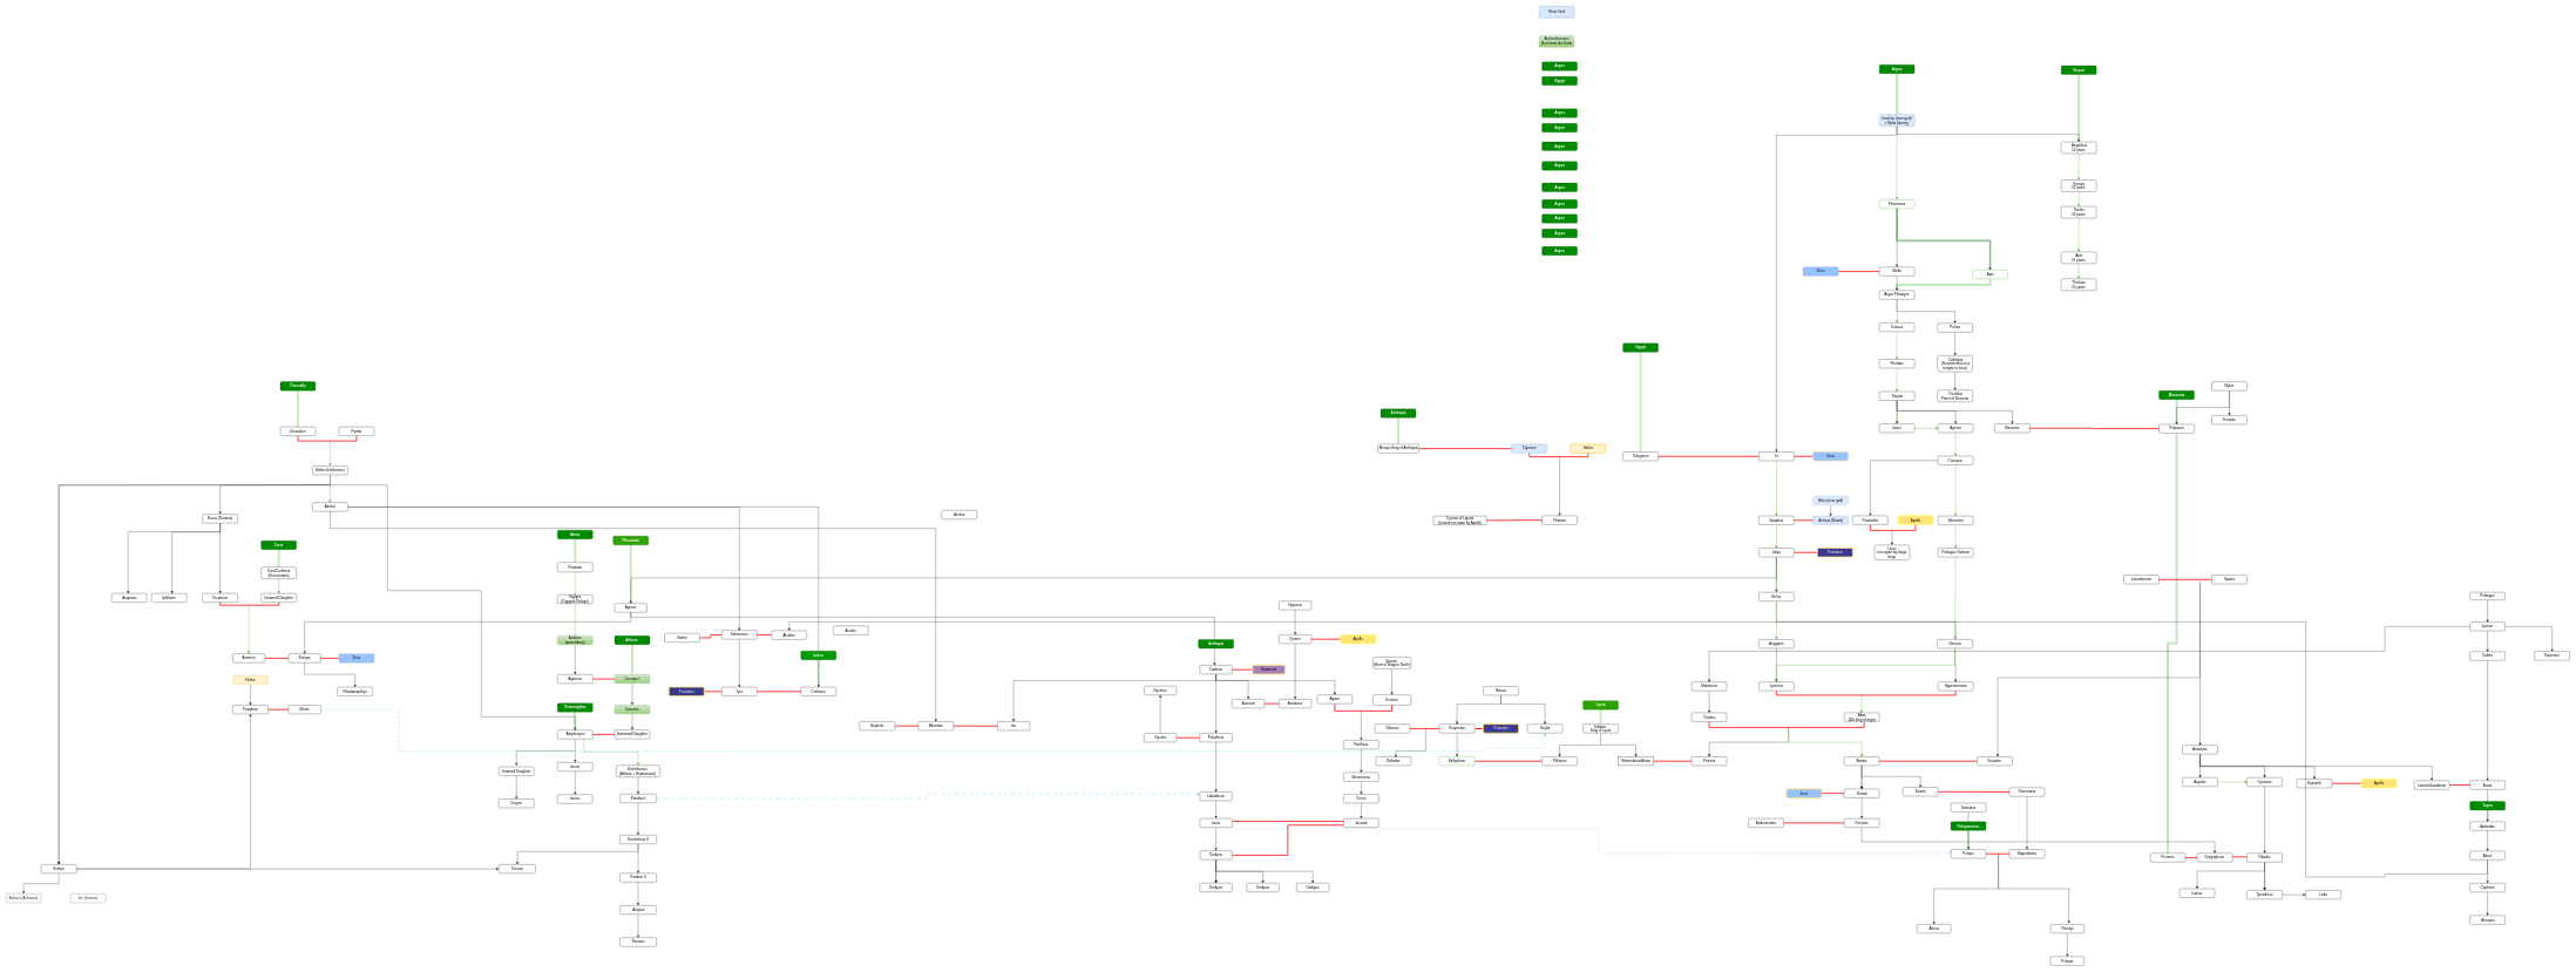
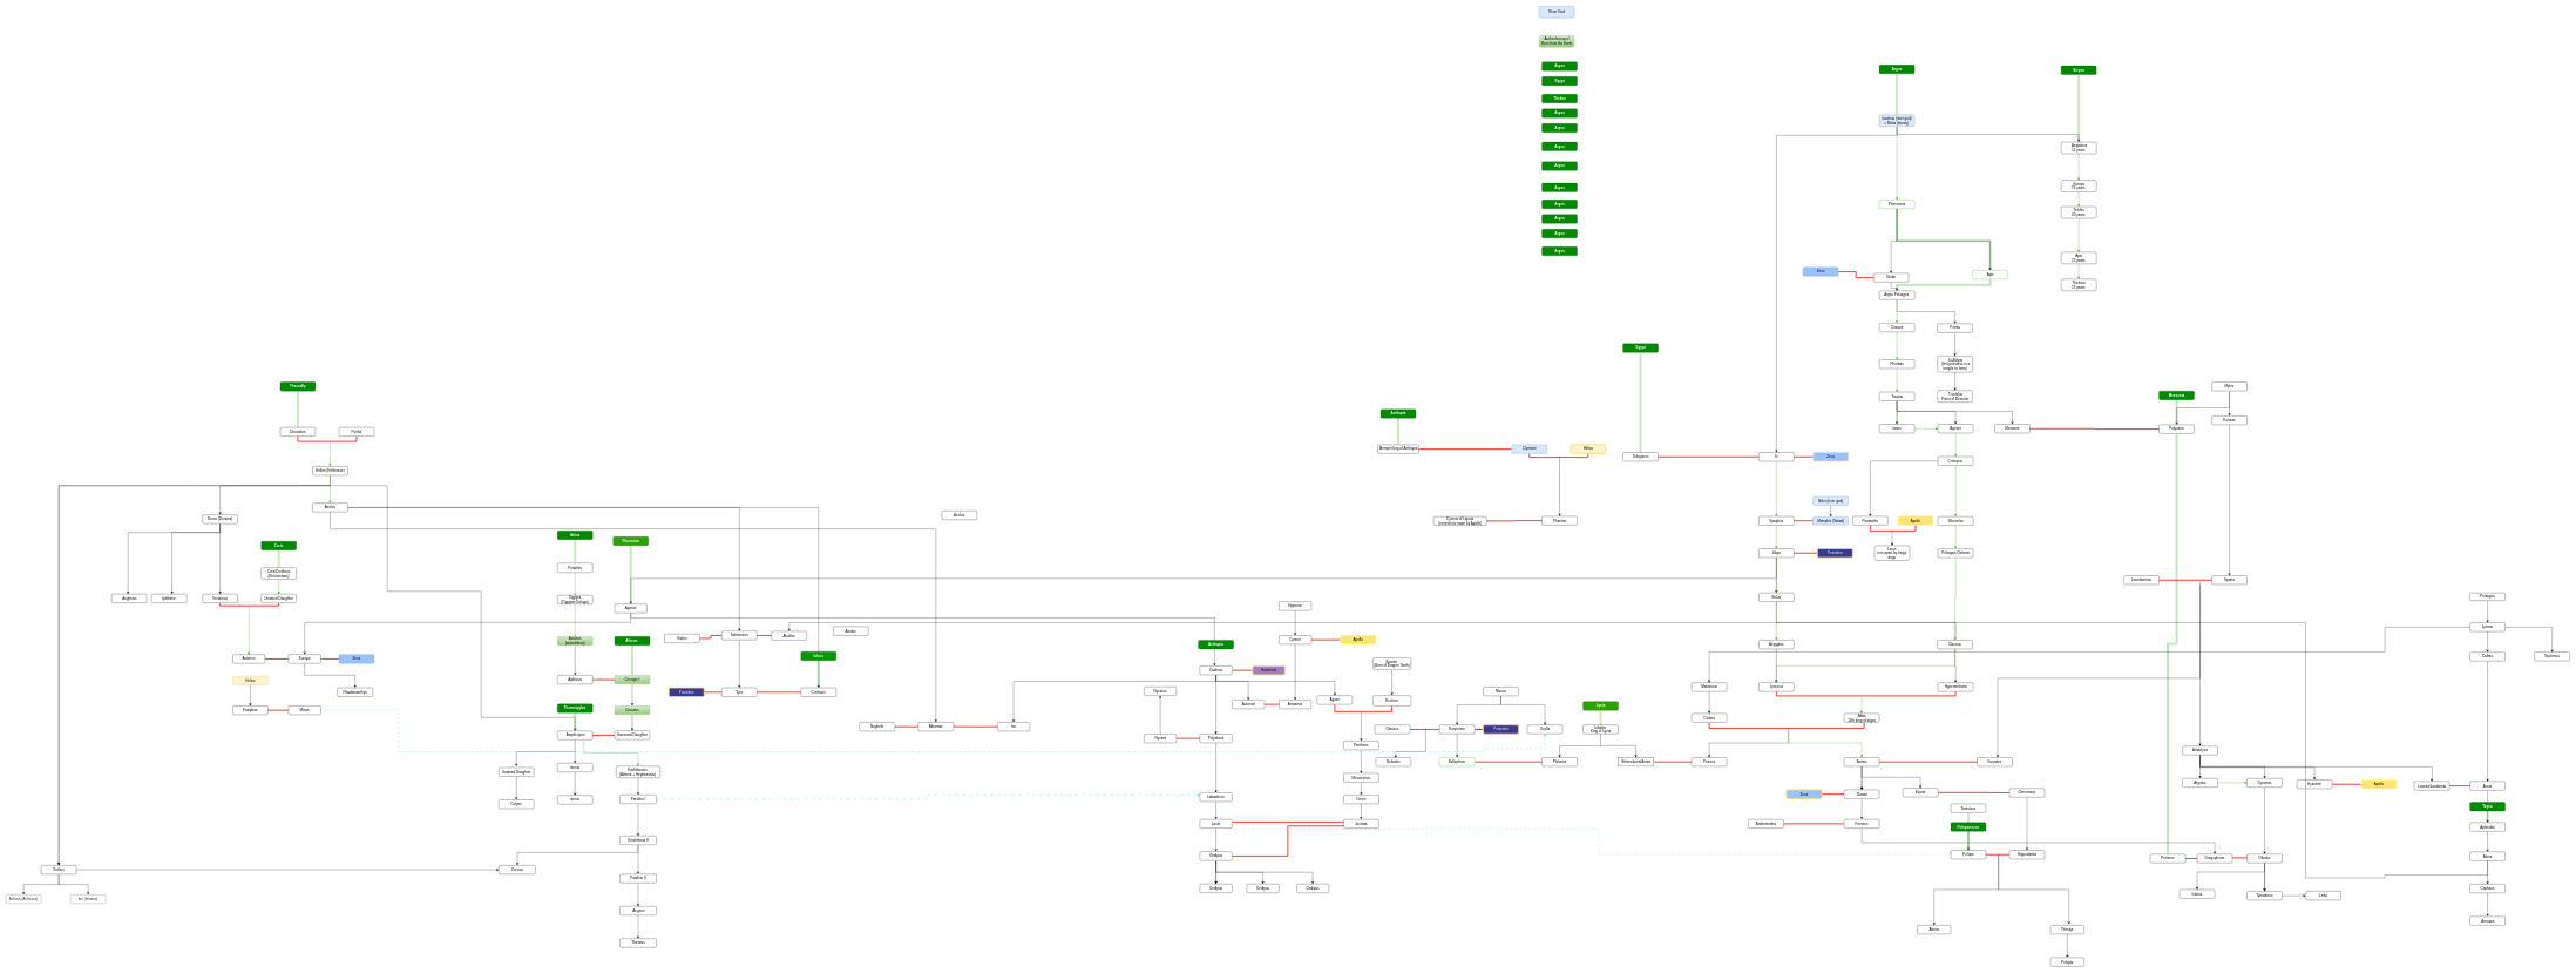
+ <mxCell id="137" value="&lt;b&gt;Thebes&lt;/b&gt;" style="rounded=1;whiteSpace=wrap;html=1;fillColor=#008a00;fontColor=#ffffff;strokeColor=#005700;" parent="1" vertex="1"><mxGeometry x="5256.5" y="320" width="120" height="30" as="geometry" /></mxCell>
- <mxCell id="14" value="Niobe" style="rounded=1;whiteSpace=wrap;html=1;" parent="1" vertex="1"><mxGeometry x="6406.5" y="910" width="120" height="30" as="geometry" /></mxCell>
+ <mxCell id="14" value="Niobe" style="rounded=1;whiteSpace=wrap;html=1;" parent="1" vertex="1"><mxGeometry x="6386.5" y="930" width="120" height="30" as="geometry" /></mxCell>
- <mxCell id="44" value="Nilus (river god)" style="rounded=1;whiteSpace=wrap;html=1;fillColor=#dae8fc;strokeColor=#6c8ebf;dashed=1;" parent="1" vertex="1"><mxGeometry x="6180.5" y="1690" width="120" height="30" as="geometry" /></mxCell>
+ <mxCell id="44" value="Nilus (river god)" style="rounded=1;whiteSpace=wrap;html=1;fillColor=#dae8fc;strokeColor=#6c8ebf;" parent="1" vertex="1"><mxGeometry x="6180.5" y="1690" width="120" height="30" as="geometry" /></mxCell>
- <mxCell id="46" value="Acheus (Naiad)" style="rounded=1;whiteSpace=wrap;html=1;fillColor=#dae8fc;strokeColor=#6c8ebf;" parent="1" vertex="1"><mxGeometry x="6180.5" y="1759.5" width="120" height="28" as="geometry" /></mxCell>
+ <mxCell id="46" value="Memphis (Naiad)" style="rounded=1;whiteSpace=wrap;html=1;fillColor=#dae8fc;strokeColor=#6c8ebf;" parent="1" vertex="1"><mxGeometry x="6180.5" y="1759.5" width="120" height="28" as="geometry" /></mxCell>
+ <mxCell id="311" value="" style="edgeStyle=orthogonalEdgeStyle;rounded=0;orthogonalLoop=1;jettySize=auto;html=1;strokeColor=#000000;strokeWidth=1;align=center;verticalAlign=middle;fontFamily=Helvetica;fontSize=11;fontColor=default;labelBackgroundColor=default;endArrow=classic;endFill=1;" parent="1" source="312" target="151" edge="1"><mxGeometry relative="1" as="geometry" /></mxCell>
- <mxCell id="194" value="" style="edgeStyle=orthogonalEdgeStyle;rounded=0;orthogonalLoop=1;jettySize=auto;html=1;" parent="1" source="196" target="217" edge="1"><mxGeometry relative="1" as="geometry" /></mxCell>
+ <mxCell id="194" value="" style="edgeStyle=orthogonalEdgeStyle;rounded=0;orthogonalLoop=1;jettySize=auto;html=1;" parent="1" source="196" target="205" edge="1"><mxGeometry relative="1" as="geometry" /></mxCell>
